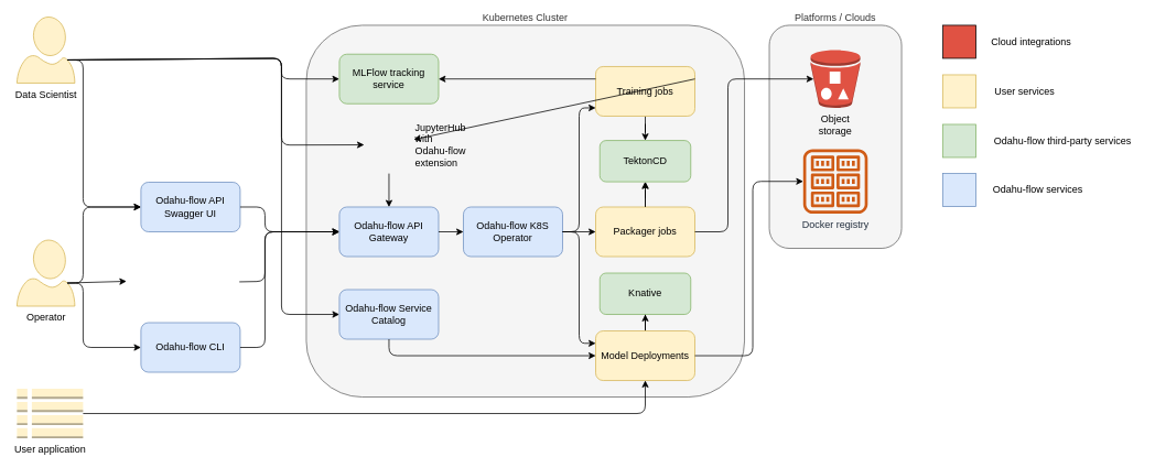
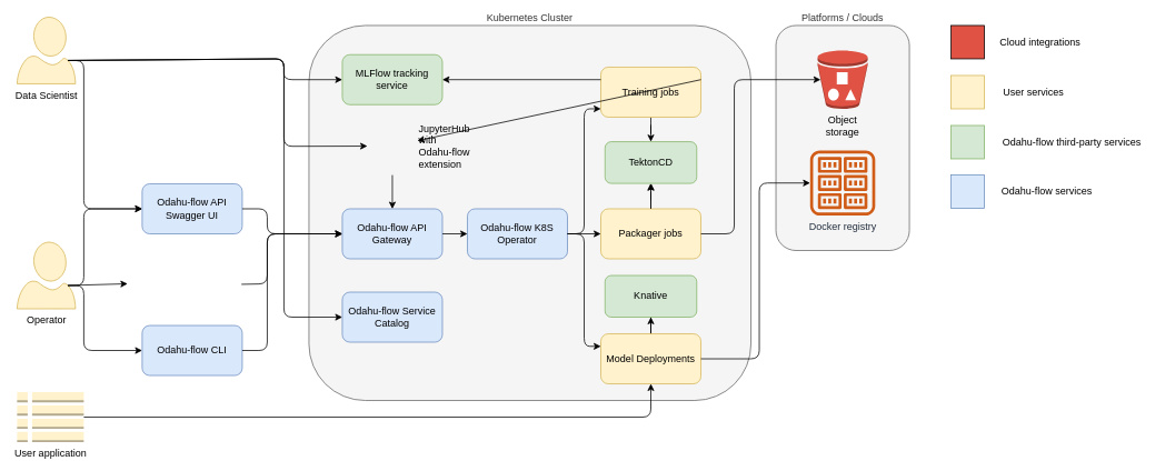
- <mxCell id="32" value="" style="endArrow=classic;html=1;fontColor=#000000;exitX=0.5;exitY=1;exitDx=0;exitDy=0;entryX=0;entryY=0.5;entryDx=0;entryDy=0;" edge="1" parent="1" source="10" target="30"><mxGeometry width="50" height="50" relative="1" as="geometry"><mxPoint x="530" y="410" as="sourcePoint" /><mxPoint x="580" y="360" as="targetPoint" /><Array as="points"><mxPoint x="470" y="430" /></Array></mxGeometry></mxCell>
